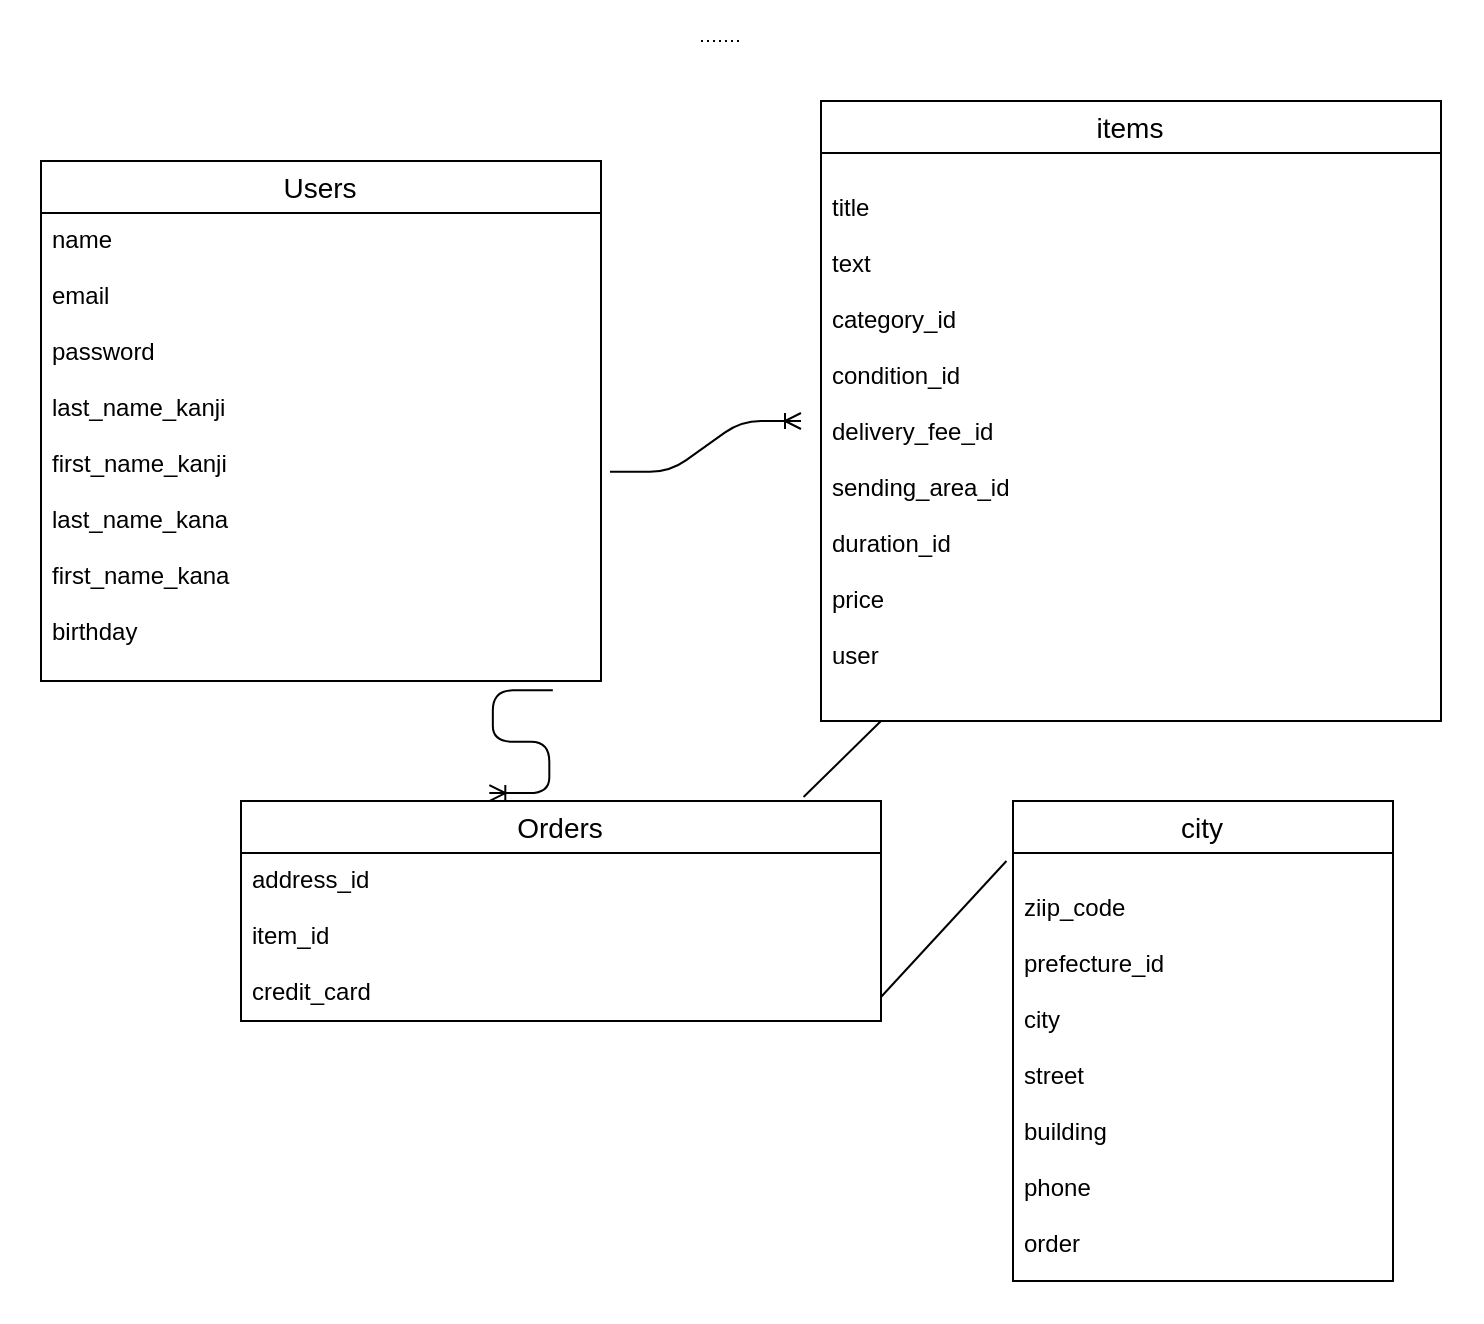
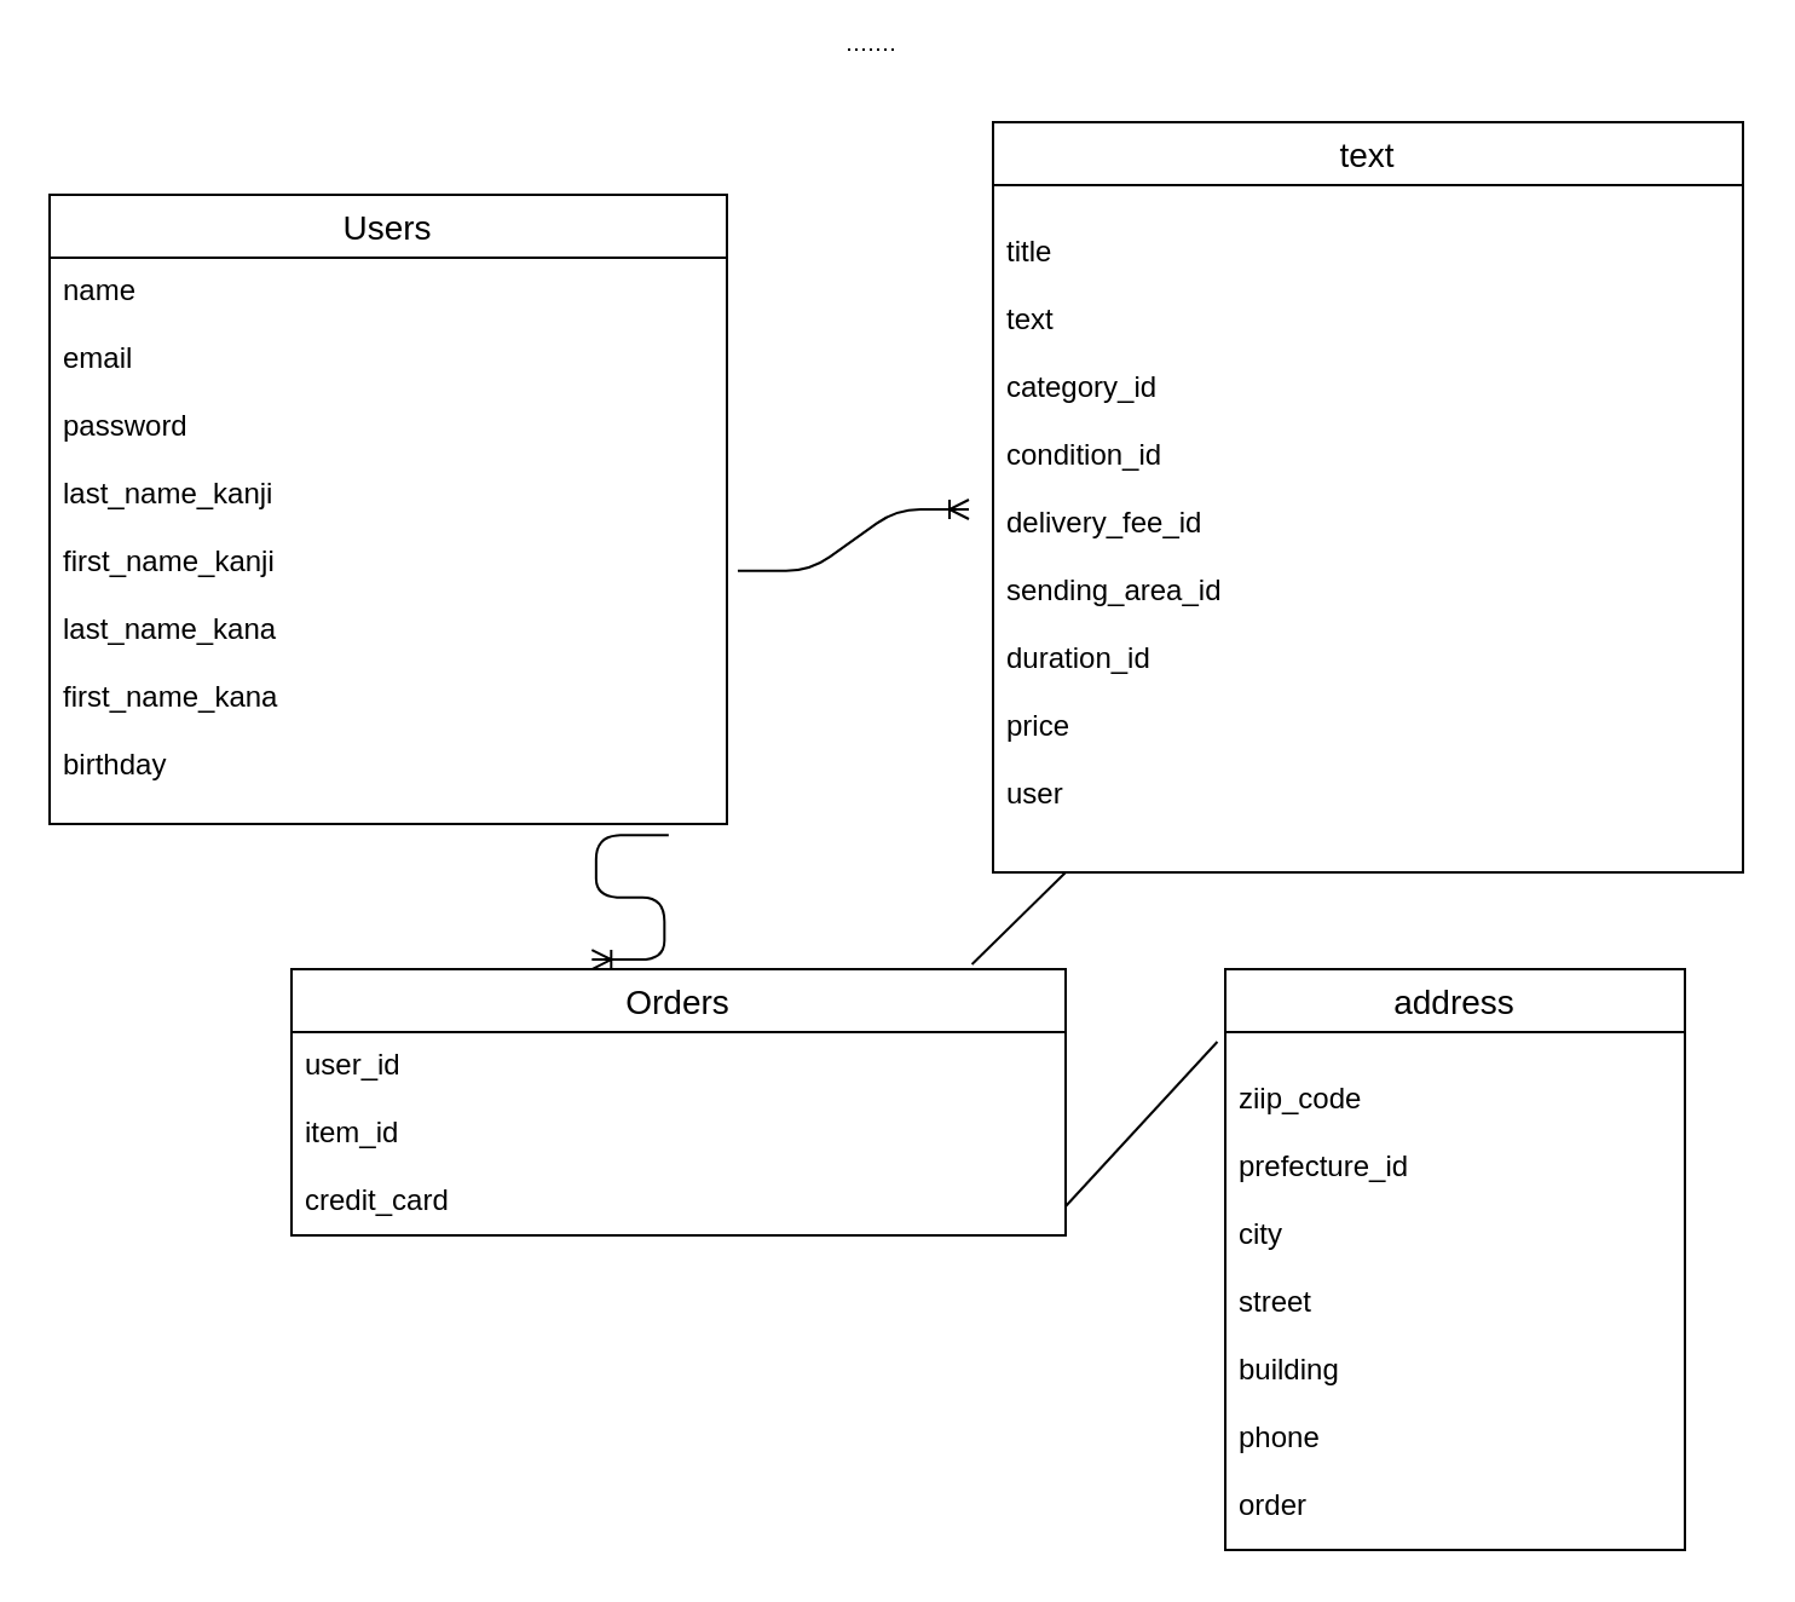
- <mxCell id="4" value="items" style="swimlane;fontStyle=0;childLayout=stackLayout;horizontal=1;startSize=26;horizontalStack=0;resizeParent=1;resizeParentMax=0;resizeLast=0;collapsible=1;marginBottom=0;align=center;fontSize=14;" parent="1" vertex="1"><mxGeometry x="410" y="50" width="310" height="310" as="geometry" /></mxCell>
+ <mxCell id="4" value="text" style="swimlane;fontStyle=0;childLayout=stackLayout;horizontal=1;startSize=26;horizontalStack=0;resizeParent=1;resizeParentMax=0;resizeLast=0;collapsible=1;marginBottom=0;align=center;fontSize=14;" parent="1" vertex="1"><mxGeometry x="410" y="50" width="310" height="310" as="geometry" /></mxCell>
- <mxCell id="8" value="city" style="swimlane;fontStyle=0;childLayout=stackLayout;horizontal=1;startSize=26;horizontalStack=0;resizeParent=1;resizeParentMax=0;resizeLast=0;collapsible=1;marginBottom=0;align=center;fontSize=14;" parent="1" vertex="1"><mxGeometry x="506" y="400" width="190" height="240" as="geometry" /></mxCell>
+ <mxCell id="8" value="address" style="swimlane;fontStyle=0;childLayout=stackLayout;horizontal=1;startSize=26;horizontalStack=0;resizeParent=1;resizeParentMax=0;resizeLast=0;collapsible=1;marginBottom=0;align=center;fontSize=14;" parent="1" vertex="1"><mxGeometry x="506" y="400" width="190" height="240" as="geometry" /></mxCell>
- <mxCell id="7" value="address_id&#10;&#10;item_id&#10;&#10;credit_card" style="text;strokeColor=none;fillColor=none;spacingLeft=4;spacingRight=4;overflow=hidden;rotatable=0;points=[[0,0.5],[1,0.5]];portConstraint=eastwest;fontSize=12;" parent="6" vertex="1"><mxGeometry y="26" width="320" height="84" as="geometry" /></mxCell>
+ <mxCell id="7" value="user_id&#10;&#10;item_id&#10;&#10;credit_card" style="text;strokeColor=none;fillColor=none;spacingLeft=4;spacingRight=4;overflow=hidden;rotatable=0;points=[[0,0.5],[1,0.5]];portConstraint=eastwest;fontSize=12;" parent="6" vertex="1"><mxGeometry y="26" width="320" height="84" as="geometry" /></mxCell>
